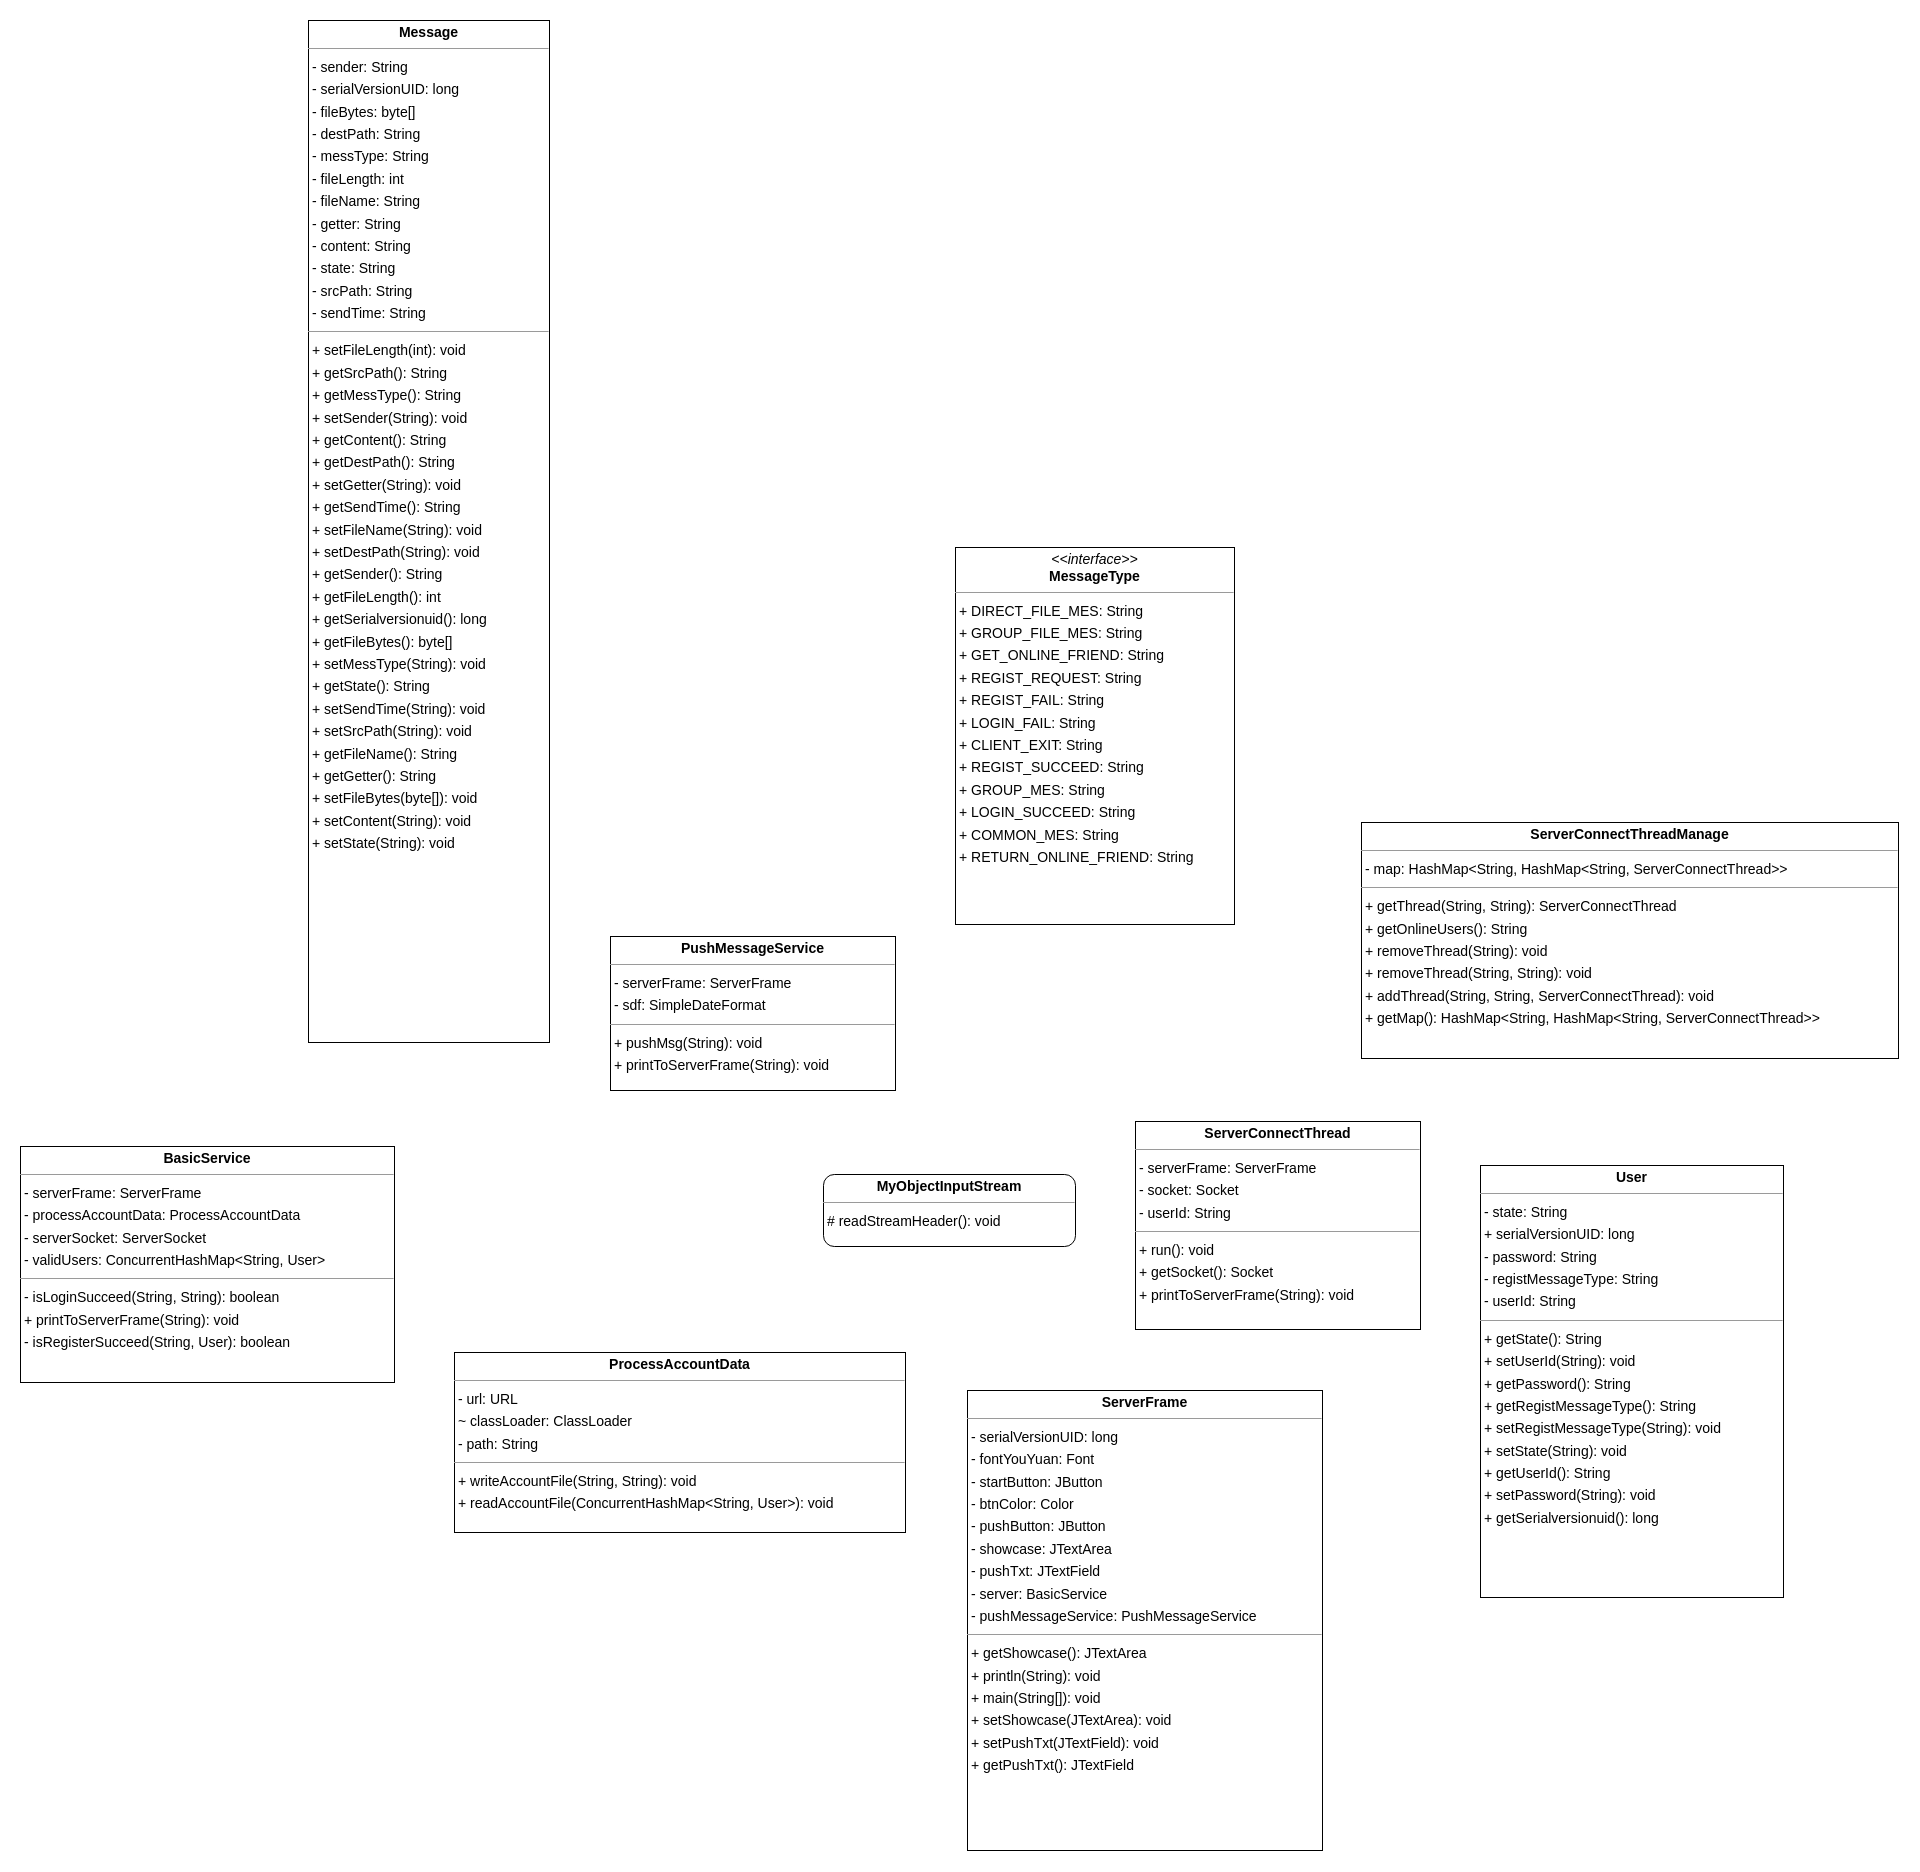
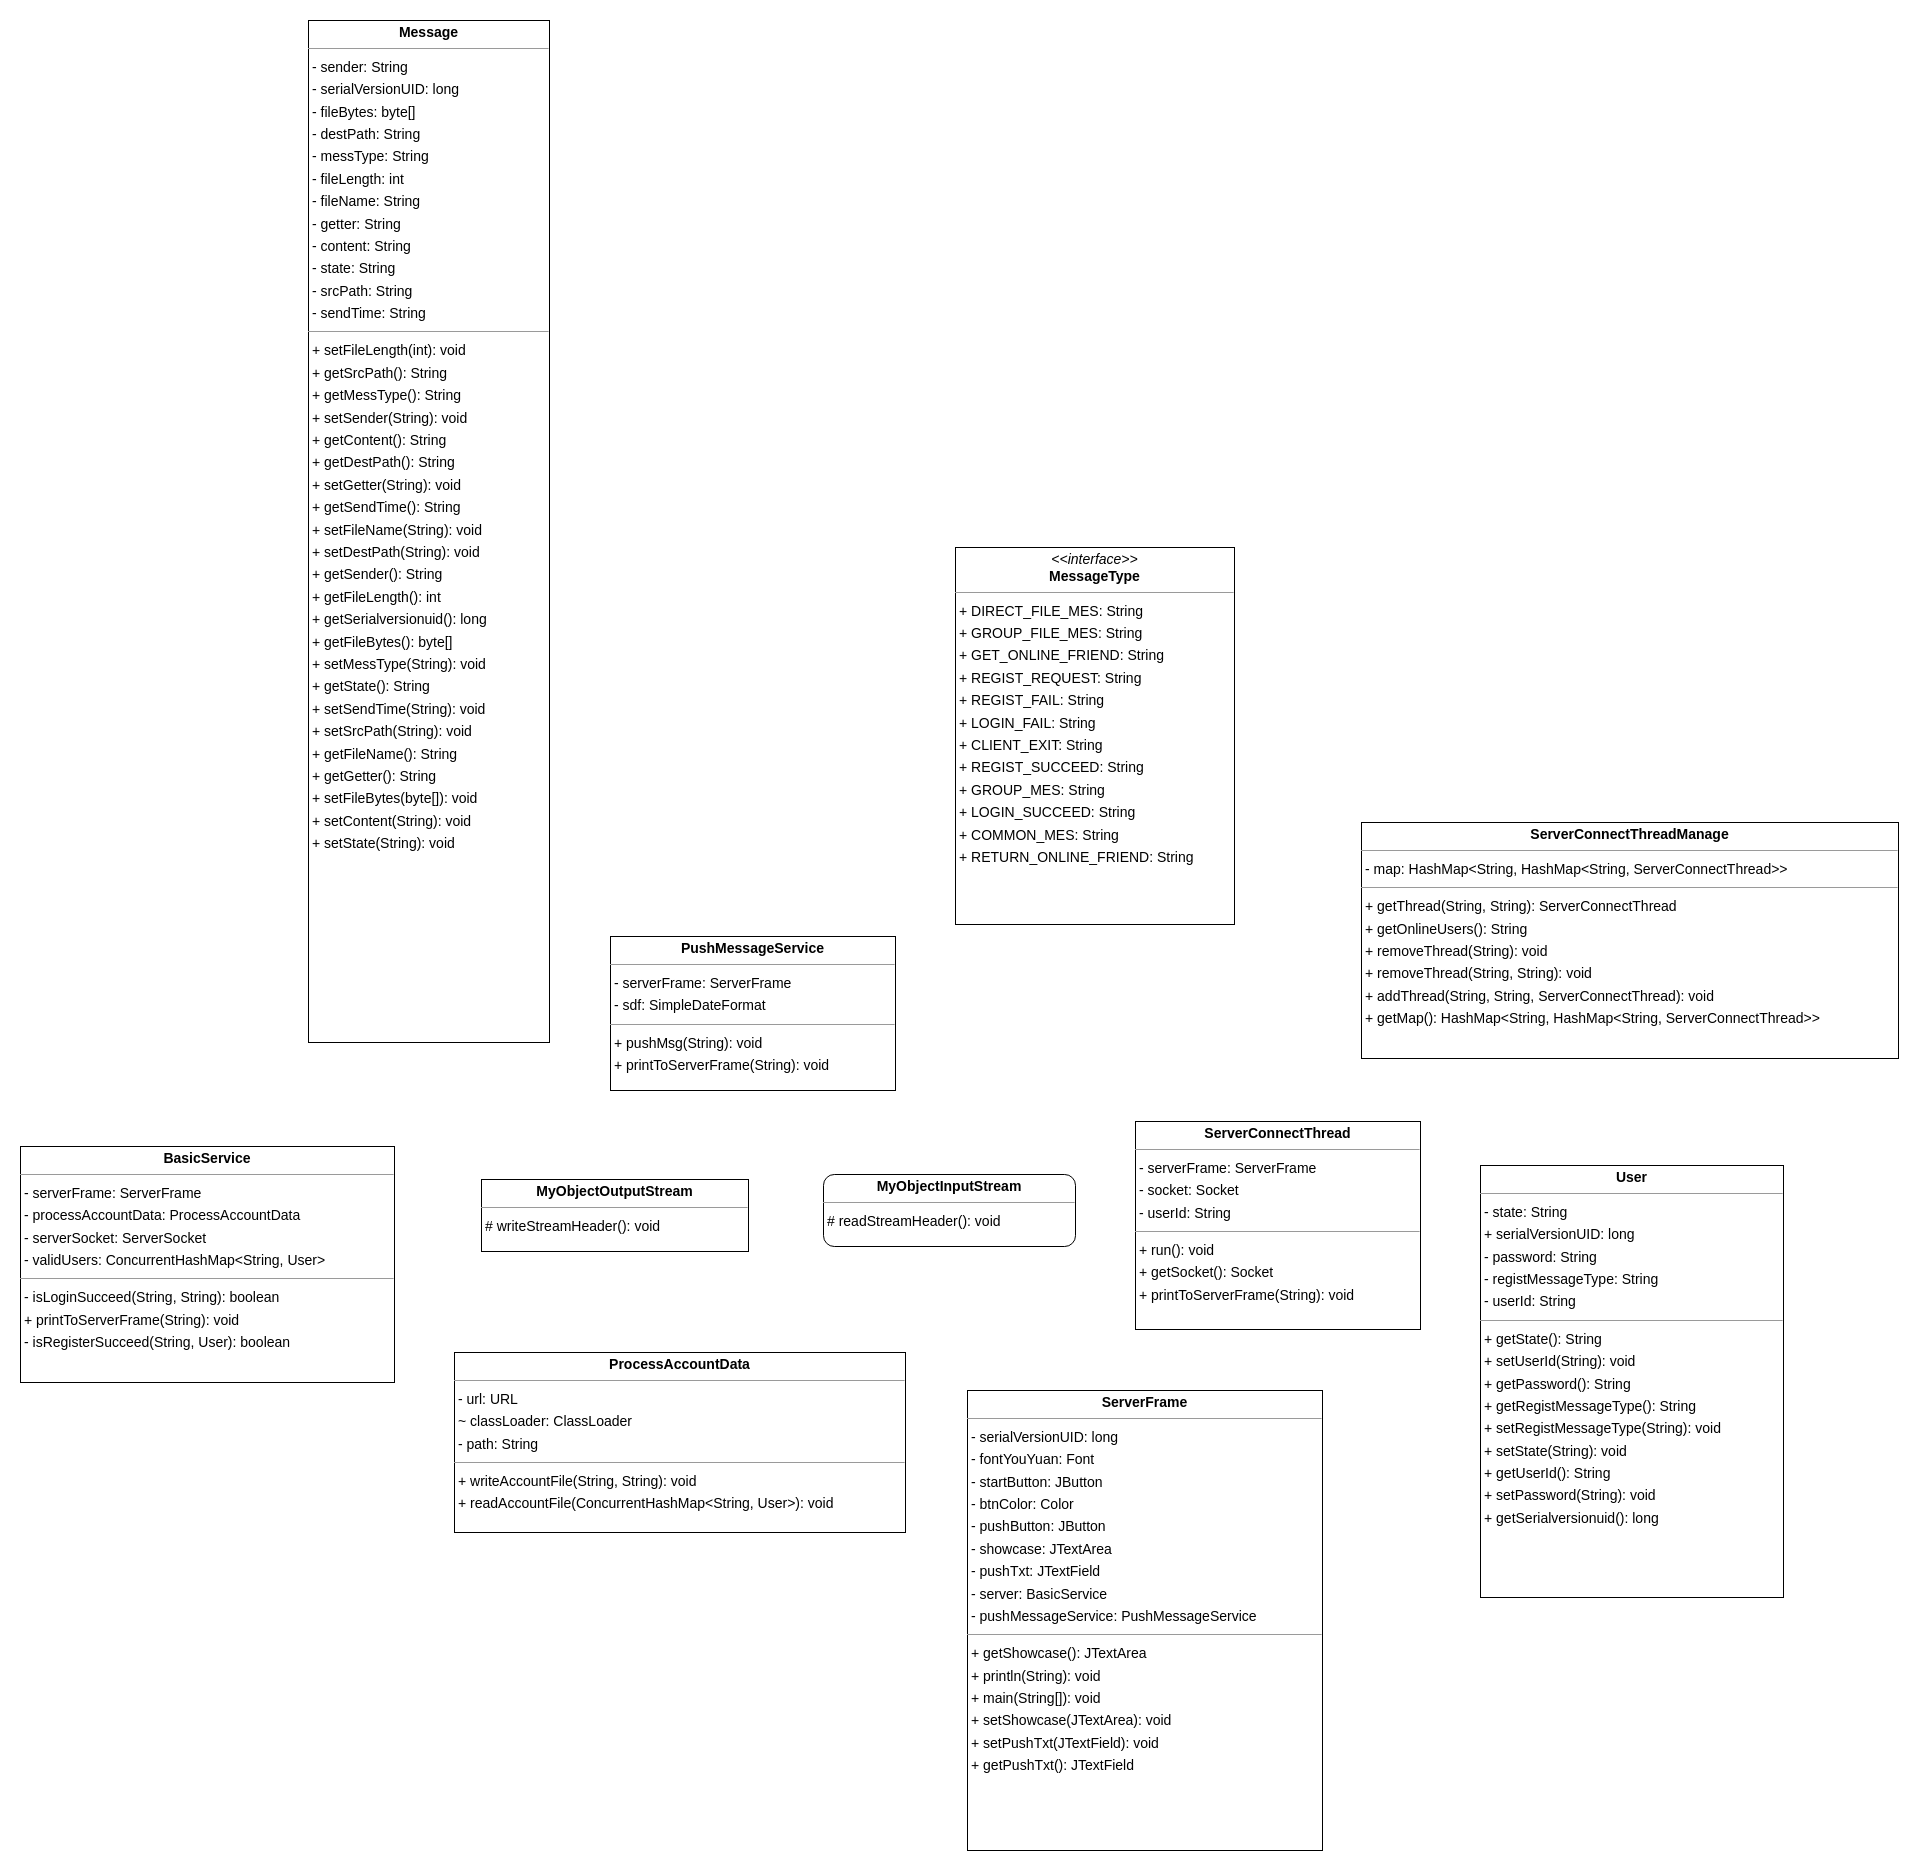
+ <mxCell id="6" value="&lt;p style=&quot;margin:0px;margin-top:4px;text-align:center;&quot;&gt;&lt;b&gt;MyObjectOutputStream&lt;/b&gt;&lt;/p&gt;&lt;hr size=&quot;1&quot;/&gt;&lt;p style=&quot;margin:0 0 0 4px;line-height:1.6;&quot;&gt;# writeStreamHeader(): void&lt;/p&gt;" style="verticalAlign=top;align=left;overflow=fill;fontSize=14;fontFamily=Helvetica;html=1;rounded=0;shadow=0;comic=0;labelBackgroundColor=none;strokeWidth=1;" parent="1" vertex="1"><mxGeometry x="481" y="1179" width="267" height="72" as="geometry" /></mxCell>
